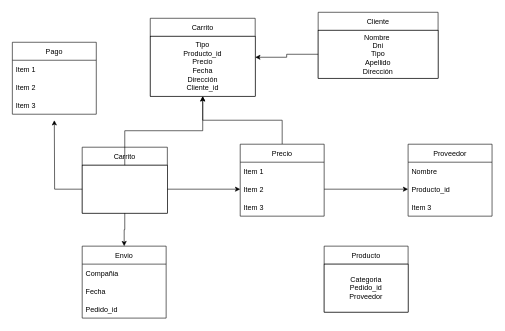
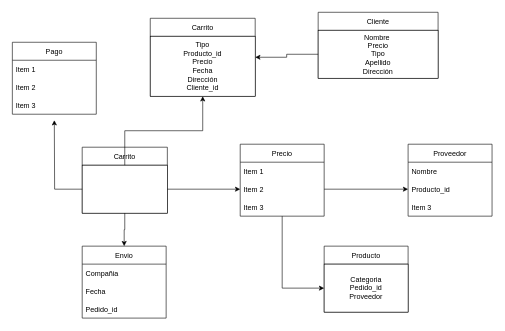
- <mxCell id="3" value="Nombre&amp;nbsp;&lt;br&gt;Dni&lt;br&gt;Tipo&lt;br&gt;Apellido&lt;br&gt;Dirección&lt;br&gt;" style="whiteSpace=wrap;html=1;aspect=fixed;" vertex="1" parent="2"><mxGeometry y="30" width="200" height="80" as="geometry" /></mxCell>
+ <mxCell id="3" value="Nombre&amp;nbsp;&lt;br&gt;Precio&lt;br&gt;Tipo&lt;br&gt;Apellido&lt;br&gt;Dirección&lt;br&gt;" style="whiteSpace=wrap;html=1;aspect=fixed;" vertex="1" parent="2"><mxGeometry y="30" width="200" height="80" as="geometry" /></mxCell>
- <mxCell id="25" style="edgeStyle=orthogonalEdgeStyle;rounded=0;orthogonalLoop=1;jettySize=auto;html=1;" edge="1" parent="1" source="26" target="5"><mxGeometry relative="1" as="geometry" /></mxCell>
+ <mxCell id="25" style="edgeStyle=orthogonalEdgeStyle;rounded=0;orthogonalLoop=1;jettySize=auto;html=1;entryX=0;entryY=0.5;entryDx=0;entryDy=0;" edge="1" parent="1" source="26" target="8"><mxGeometry relative="1" as="geometry" /></mxCell>
